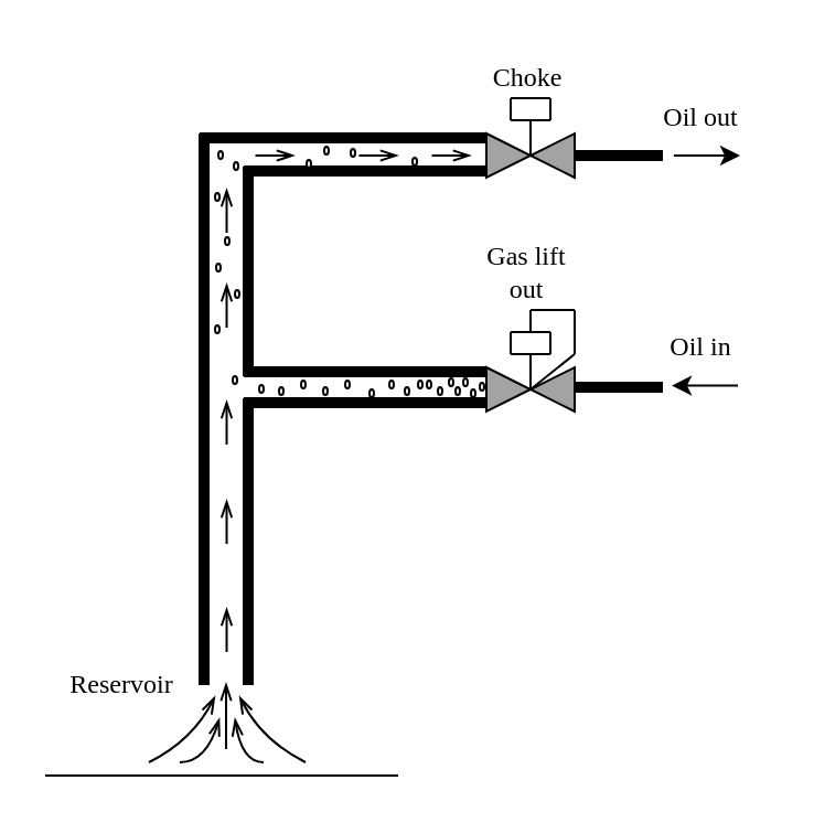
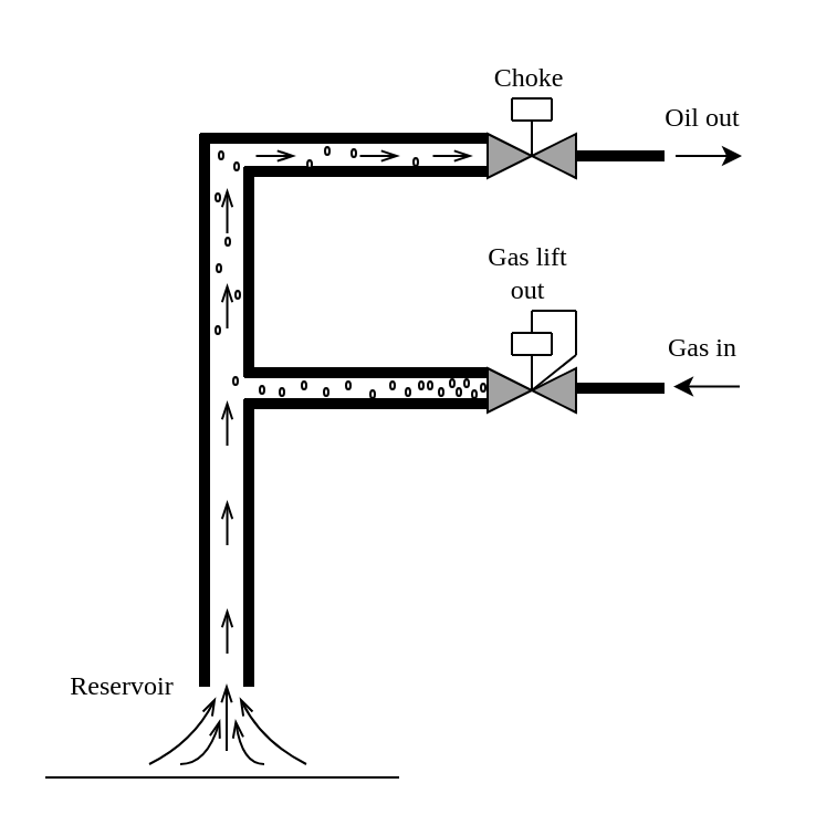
- <mxCell id="11" value="&lt;font face=&quot;Times New Roman&quot;&gt;Oil in&lt;/font&gt;" style="text;html=1;align=center;verticalAlign=middle;resizable=0;points=[];autosize=1;strokeColor=none;fillColor=none;" vertex="1" parent="1"><mxGeometry x="292" y="142.27" width="50" height="30" as="geometry" /></mxCell>
+ <mxCell id="11" value="&lt;font face=&quot;Times New Roman&quot;&gt;Gas in&lt;/font&gt;" style="text;html=1;align=center;verticalAlign=middle;resizable=0;points=[];autosize=1;strokeColor=none;fillColor=none;" vertex="1" parent="1"><mxGeometry x="292" y="142.27" width="50" height="30" as="geometry" /></mxCell>
